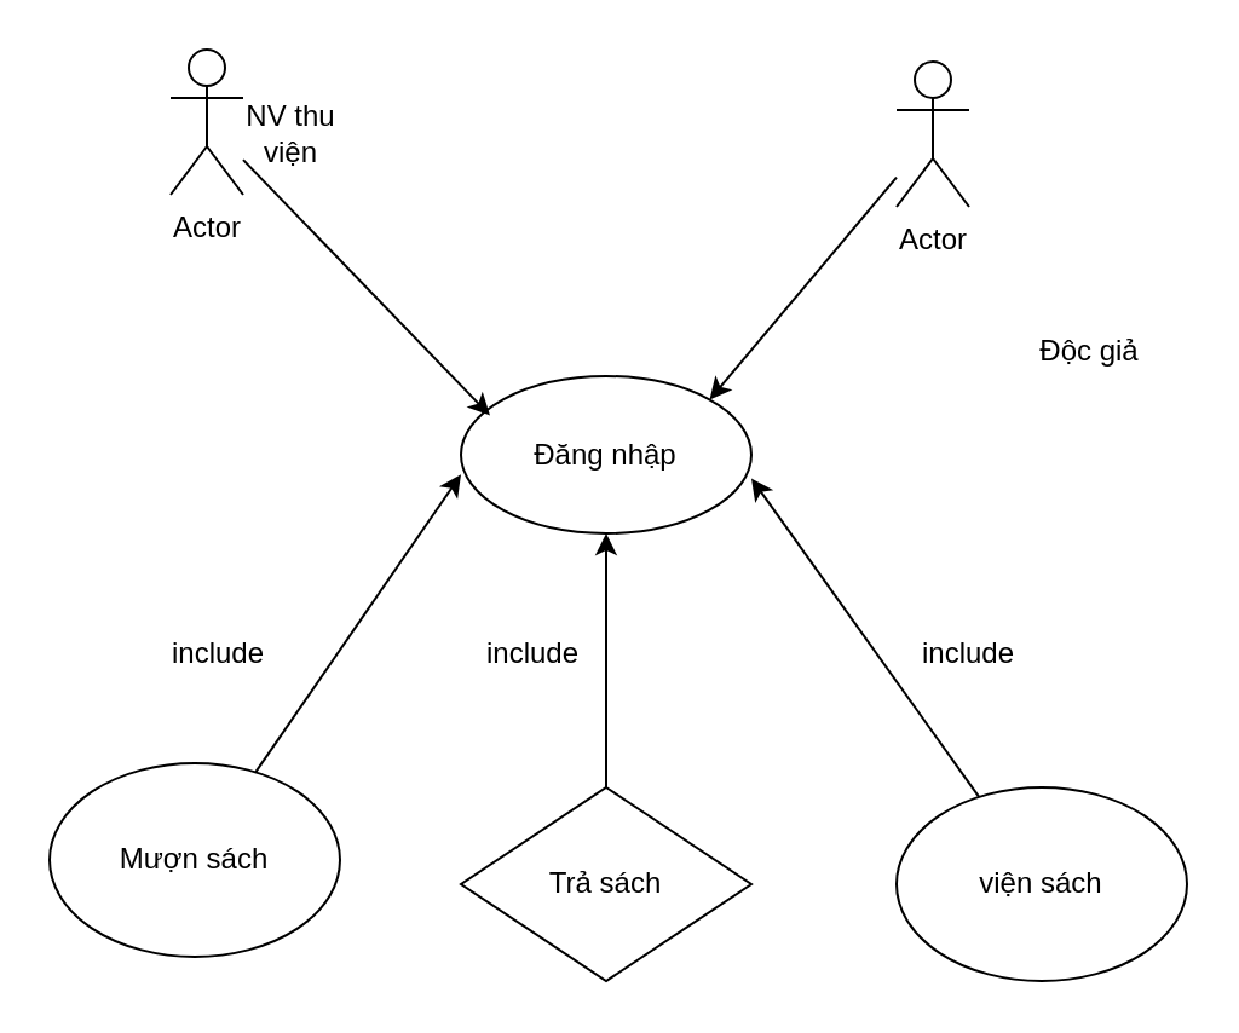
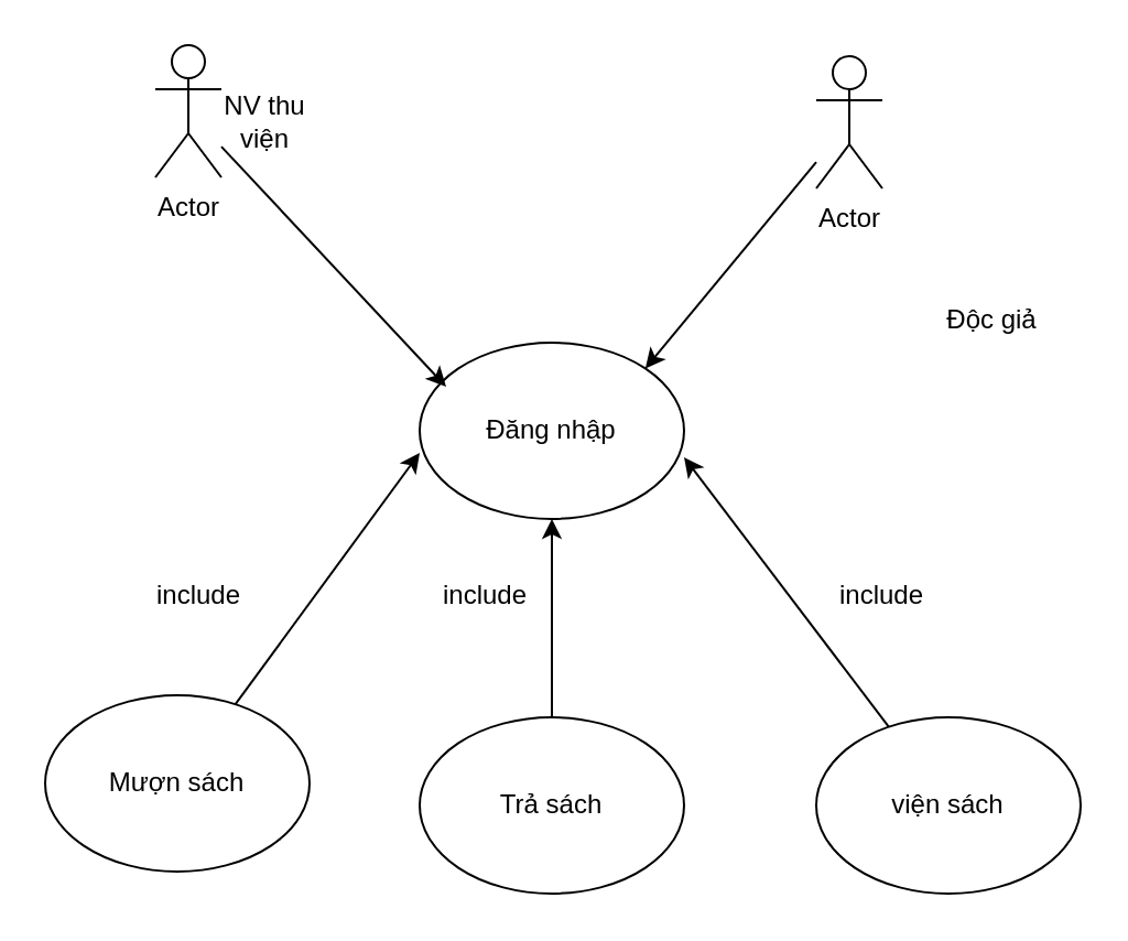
- <mxCell id="7" value="Đăng nhập" style="ellipse;whiteSpace=wrap;html=1;" vertex="1" parent="1"><mxGeometry x="190" y="155" width="120" height="65" as="geometry" /></mxCell>
+ <mxCell id="7" value="Đăng nhập" style="ellipse;whiteSpace=wrap;html=1;" vertex="1" parent="1"><mxGeometry x="190" y="155" width="120" height="80" as="geometry" /></mxCell>
- <mxCell id="9" value="Trả sách" style="rhombus;whiteSpace=wrap;html=1;" vertex="1" parent="1"><mxGeometry x="190" y="325" width="120" height="80" as="geometry" /></mxCell>
+ <mxCell id="9" value="Trả sách" style="ellipse;whiteSpace=wrap;html=1;" vertex="1" parent="1"><mxGeometry x="190" y="325" width="120" height="80" as="geometry" /></mxCell>
